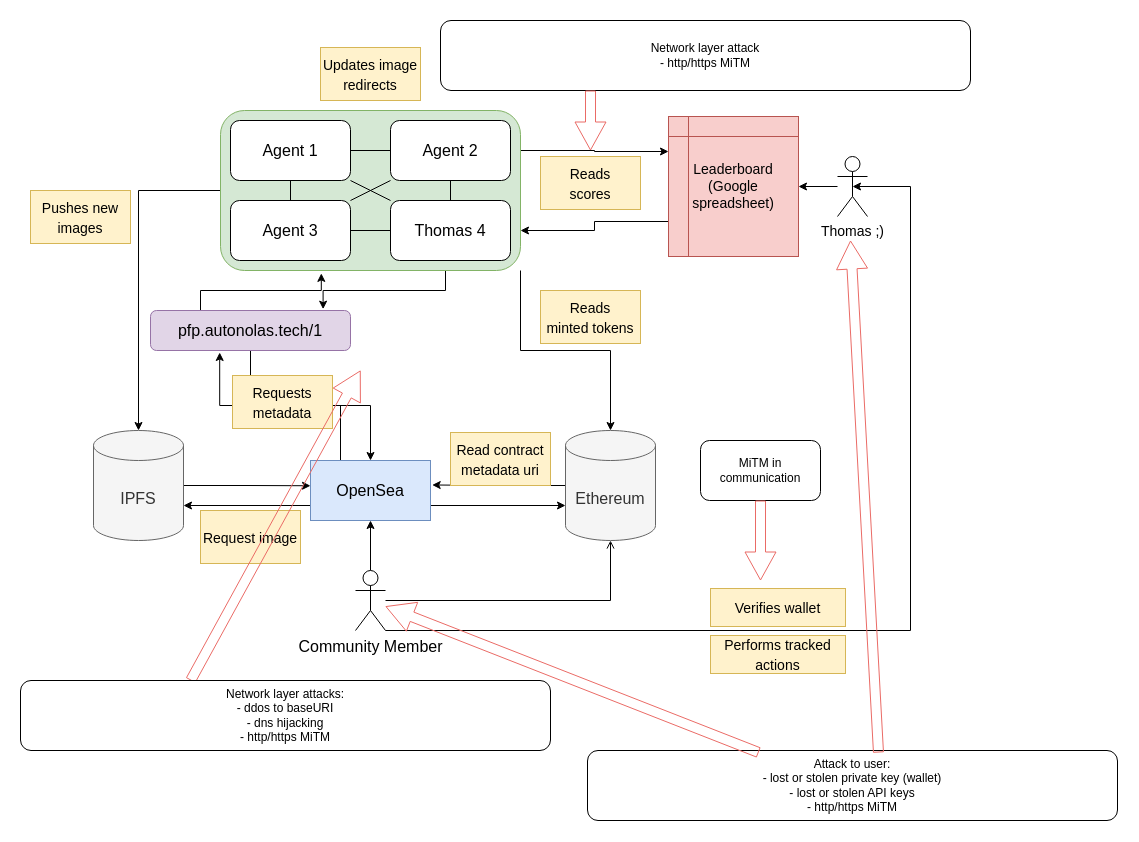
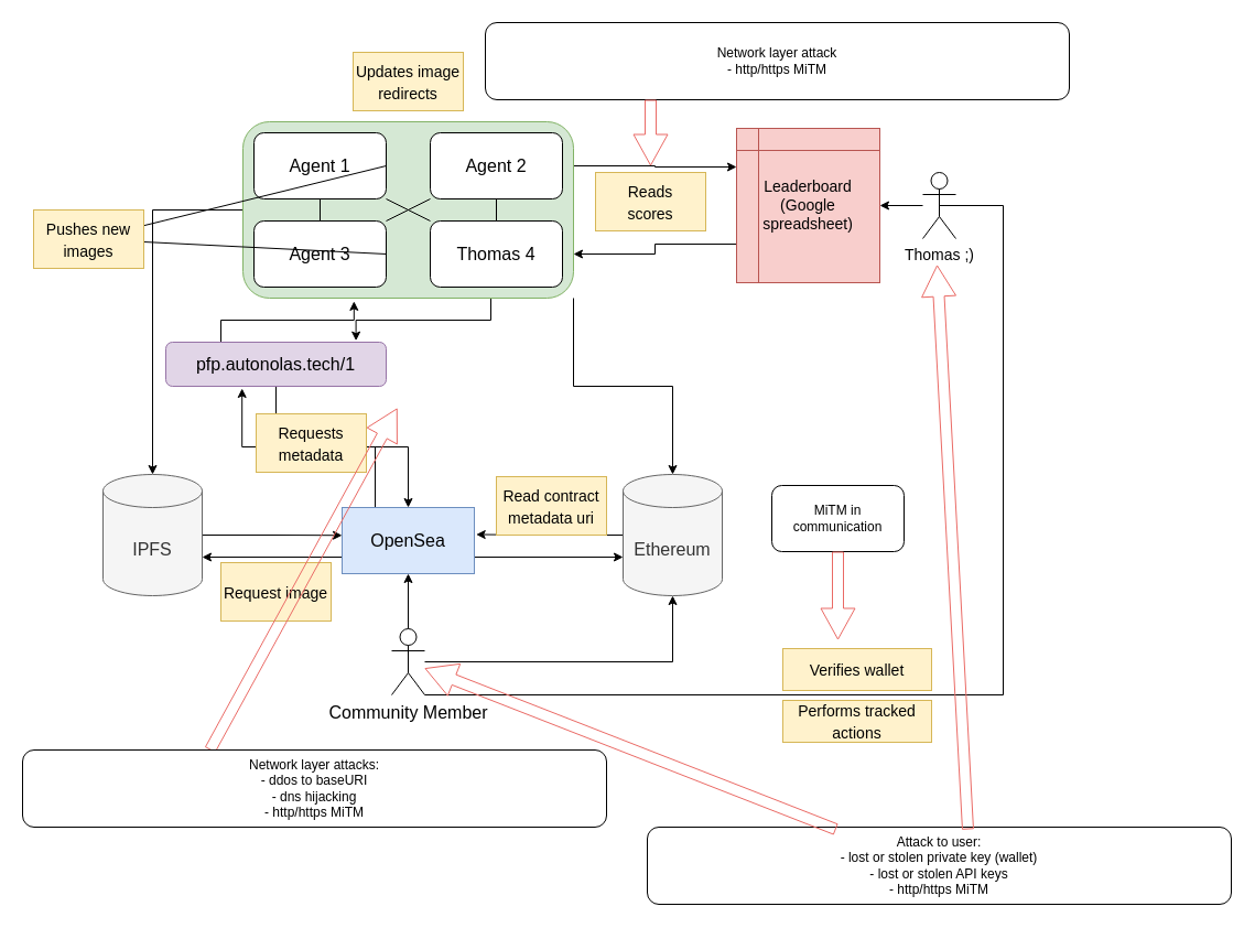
- <mxCell id="12" value="" style="endArrow=none;html=1;rounded=0;fontSize=16;entryX=0;entryY=0.5;entryDx=0;entryDy=0;exitX=1;exitY=0.5;exitDx=0;exitDy=0;" parent="1" source="7" target="8" edge="1"><mxGeometry width="50" height="50" relative="1" as="geometry"><mxPoint x="360" y="240" as="sourcePoint" /><mxPoint x="400" y="240" as="targetPoint" /></mxGeometry></mxCell>
+ <mxCell id="12" value="" style="endArrow=none;html=1;rounded=0;fontSize=16;exitX=1;exitY=0.5;exitDx=0;exitDy=0;" parent="1" source="7" target="41" edge="1"><mxGeometry width="50" height="50" relative="1" as="geometry"><mxPoint x="360" y="240" as="sourcePoint" /><mxPoint x="400" y="240" as="targetPoint" /></mxGeometry></mxCell>
- <mxCell id="23" style="edgeStyle=orthogonalEdgeStyle;rounded=0;orthogonalLoop=1;jettySize=auto;html=1;exitX=1;exitY=1;exitDx=0;exitDy=0;exitPerimeter=0;entryX=0.5;entryY=0.5;entryDx=0;entryDy=0;entryPerimeter=0;fontSize=14;" parent="1" source="24" target="38" edge="1"><mxGeometry relative="1" as="geometry"><Array as="points"><mxPoint x="910" y="630" /><mxPoint x="910" y="186" /></Array></mxGeometry></mxCell>
+ <mxCell id="23" style="edgeStyle=orthogonalEdgeStyle;rounded=0;orthogonalLoop=1;jettySize=auto;html=1;exitX=1;exitY=1;exitDx=0;exitDy=0;exitPerimeter=0;entryX=0.5;entryY=0.5;entryDx=0;entryDy=0;entryPerimeter=0;fontSize=14;endArrow=none;" parent="1" source="24" target="38" edge="1"><mxGeometry relative="1" as="geometry"><Array as="points"><mxPoint x="910" y="630" /><mxPoint x="910" y="186" /></Array></mxGeometry></mxCell>
- <mxCell id="11" value="" style="endArrow=none;html=1;rounded=0;fontSize=16;entryX=0;entryY=0.5;entryDx=0;entryDy=0;exitX=1;exitY=0.5;exitDx=0;exitDy=0;" parent="1" source="9" target="10" edge="1"><mxGeometry width="50" height="50" relative="1" as="geometry"><mxPoint x="370" y="240" as="sourcePoint" /><mxPoint x="420" y="190" as="targetPoint" /></mxGeometry></mxCell>
+ <mxCell id="11" value="" style="endArrow=none;html=1;rounded=0;fontSize=16;exitX=1;exitY=0.5;exitDx=0;exitDy=0;" parent="1" source="9" target="41" edge="1"><mxGeometry width="50" height="50" relative="1" as="geometry"><mxPoint x="370" y="240" as="sourcePoint" /><mxPoint x="420" y="190" as="targetPoint" /></mxGeometry></mxCell>
- <mxCell id="44" value="&lt;font style=&quot;font-size: 14px;&quot;&gt;Reads&lt;br&gt;minted tokens&lt;br&gt;&lt;/font&gt;" style="rounded=0;whiteSpace=wrap;html=1;fontSize=16;fillColor=#fff2cc;strokeColor=#d6b656;" parent="1" vertex="1"><mxGeometry x="540" y="290" width="100" height="53" as="geometry" /></mxCell>
- <mxCell id="22" style="edgeStyle=orthogonalEdgeStyle;rounded=0;orthogonalLoop=1;jettySize=auto;html=1;entryX=0.5;entryY=1;entryDx=0;entryDy=0;entryPerimeter=0;fontSize=14;endArrow=open;" parent="1" source="24" target="29" edge="1"><mxGeometry relative="1" as="geometry" /></mxCell>
+ <mxCell id="22" style="edgeStyle=orthogonalEdgeStyle;rounded=0;orthogonalLoop=1;jettySize=auto;html=1;entryX=0.5;entryY=1;entryDx=0;entryDy=0;entryPerimeter=0;fontSize=14;" parent="1" source="24" target="29" edge="1"><mxGeometry relative="1" as="geometry" /></mxCell>
